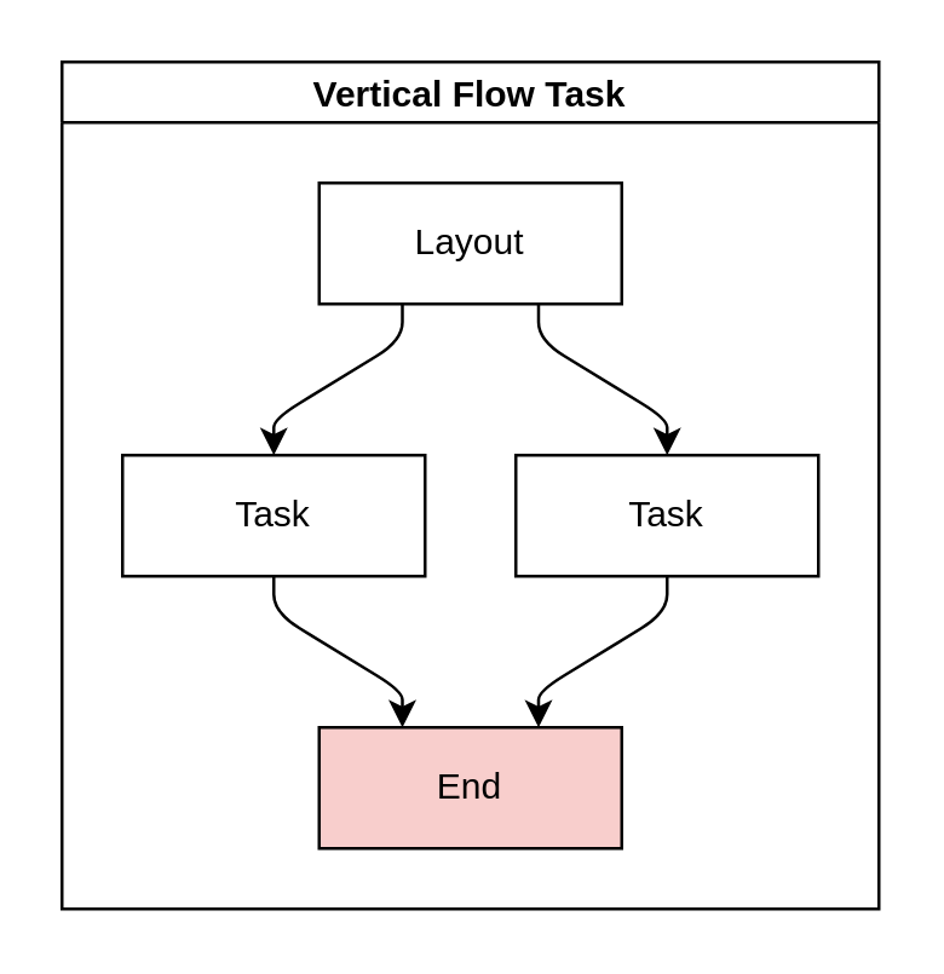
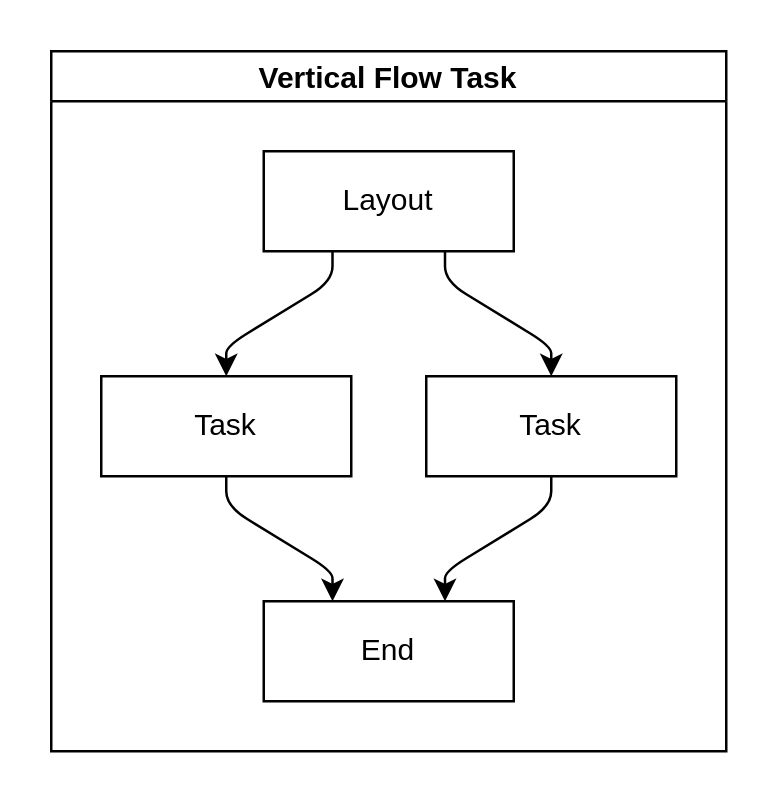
- <mxCell id="8" value="End" style="whiteSpace=wrap;html=1;fillColor=#f8cecc;" vertex="1" parent="2"><mxGeometry x="85" y="220" width="100" height="40" as="geometry" /></mxCell>
+ <mxCell id="8" value="End" style="whiteSpace=wrap;html=1;" vertex="1" parent="2"><mxGeometry x="85" y="220" width="100" height="40" as="geometry" /></mxCell>
